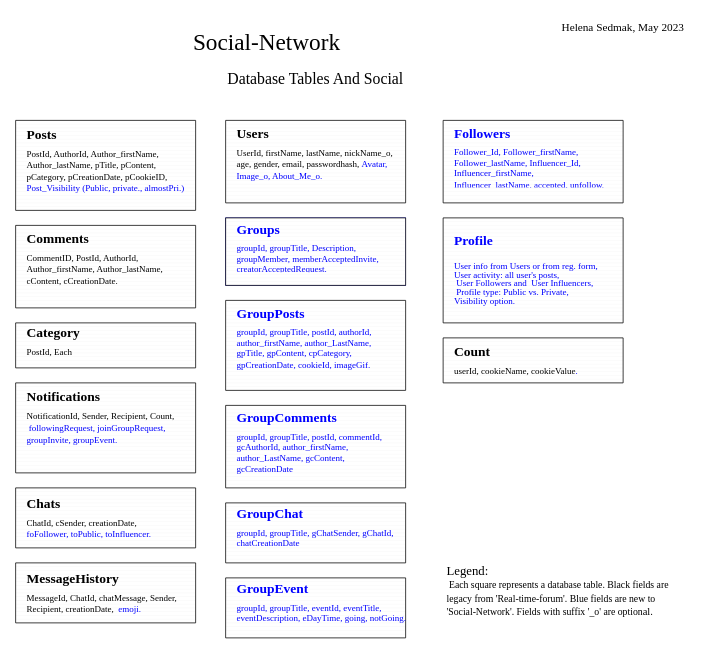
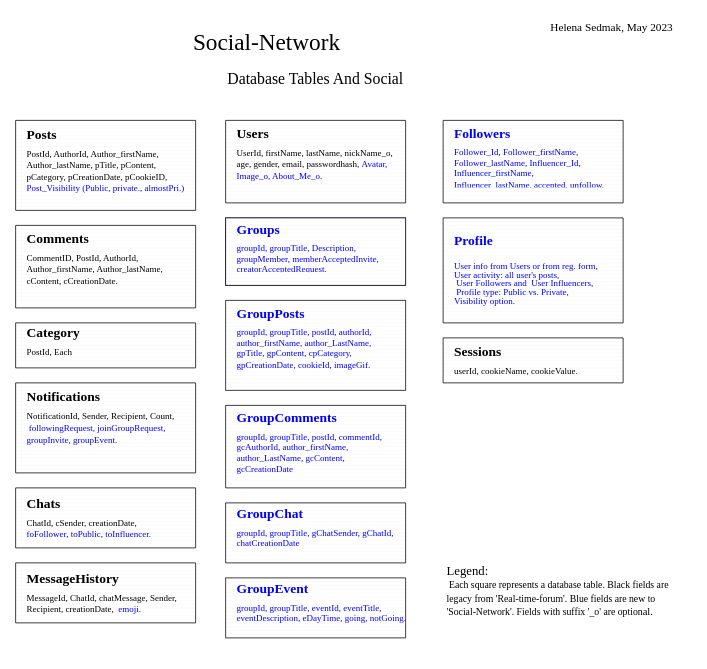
- <mxCell id="50" value="&lt;font color=&quot;#000000&quot; style=&quot;font-size: 15px;&quot;&gt;Helena Sedmak, May 2023&lt;/font&gt;" style="text;html=1;strokeColor=none;fillColor=none;align=center;verticalAlign=middle;whiteSpace=wrap;rounded=0;fontFamily=Times New Roman;fontSize=15;fontColor=#0000FF;" vertex="1" parent="1"><mxGeometry x="740" y="20" width="180" height="30" as="geometry" /></mxCell>
+ <mxCell id="50" value="&lt;font color=&quot;#000000&quot; style=&quot;font-size: 15px;&quot;&gt;Helena Sedmak, May 2023&lt;/font&gt;" style="text;html=1;strokeColor=none;fillColor=none;align=center;verticalAlign=middle;whiteSpace=wrap;rounded=0;fontFamily=Times New Roman;fontSize=15;fontColor=#0000FF;" vertex="1" parent="1"><mxGeometry x="725" y="20" width="180" height="30" as="geometry" /></mxCell>
- <mxCell id="31" value="&lt;h1 style=&quot;line-height: 20%;&quot;&gt;&lt;font face=&quot;Times New Roman&quot;&gt;&lt;span style=&quot;font-size: 18px;&quot;&gt;Count&lt;/span&gt;&lt;/font&gt;&lt;/h1&gt;&lt;p&gt;&lt;font face=&quot;Times New Roman&quot;&gt;userId, cookieName, cookieValue&lt;font color=&quot;#0000ff&quot;&gt;.&lt;/font&gt;&lt;/font&gt;&lt;/p&gt;" style="text;html=1;strokeColor=none;fillColor=none;spacing=5;spacingTop=-20;whiteSpace=wrap;overflow=hidden;rounded=0;fontFamily=Courier New;fontColor=#000000;" vertex="1" parent="29"><mxGeometry x="10" y="8.177" width="220" height="68.966" as="geometry" /></mxCell>
+ <mxCell id="31" value="&lt;h1 style=&quot;line-height: 20%;&quot;&gt;&lt;font face=&quot;Times New Roman&quot;&gt;&lt;span style=&quot;font-size: 18px;&quot;&gt;Sessions&lt;/span&gt;&lt;/font&gt;&lt;/h1&gt;&lt;p&gt;&lt;font face=&quot;Times New Roman&quot;&gt;userId, cookieName, cookieValue&lt;font color=&quot;#0000ff&quot;&gt;.&lt;/font&gt;&lt;/font&gt;&lt;/p&gt;" style="text;html=1;strokeColor=none;fillColor=none;spacing=5;spacingTop=-20;whiteSpace=wrap;overflow=hidden;rounded=0;fontFamily=Courier New;fontColor=#000000;" vertex="1" parent="29"><mxGeometry x="10" y="8.177" width="220" height="68.966" as="geometry" /></mxCell>
